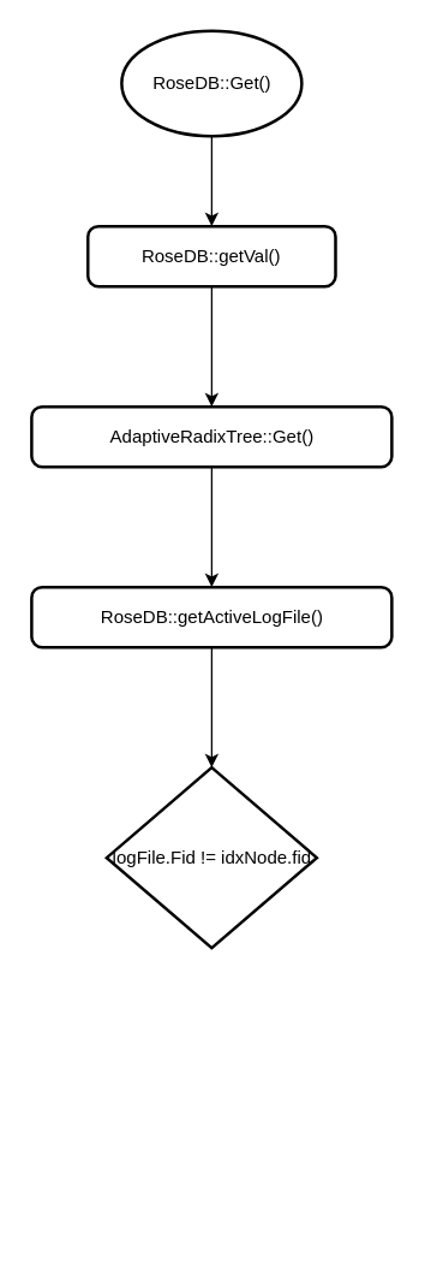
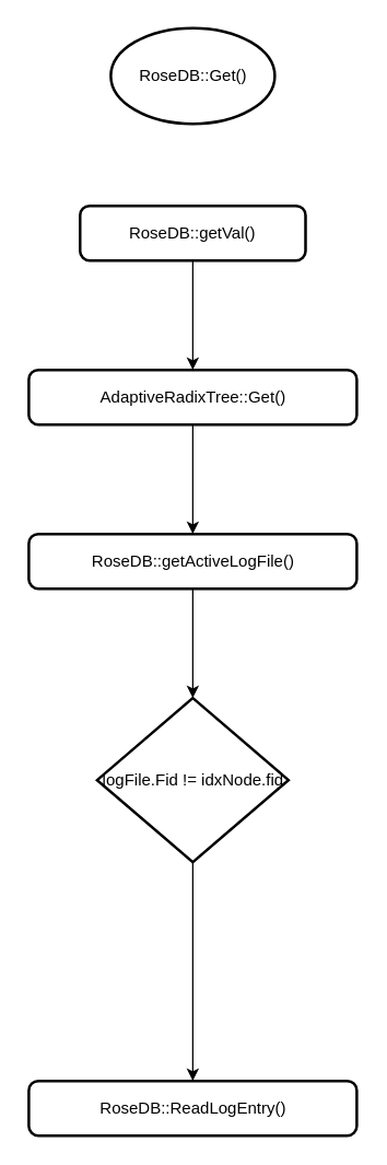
- <mxCell id="2" style="edgeStyle=orthogonalEdgeStyle;rounded=0;orthogonalLoop=1;jettySize=auto;html=1;entryX=0.5;entryY=0;entryDx=0;entryDy=0;" edge="1" parent="1" source="3" target="5"><mxGeometry relative="1" as="geometry" /></mxCell>
+ <mxCell id="10" style="edgeStyle=orthogonalEdgeStyle;rounded=0;orthogonalLoop=1;jettySize=auto;html=1;entryX=0.5;entryY=0;entryDx=0;entryDy=0;" edge="1" parent="1" source="11" target="12"><mxGeometry relative="1" as="geometry" /></mxCell>
+ <mxCell id="12" value="RoseDB::ReadLogEntry()" style="rounded=1;whiteSpace=wrap;html=1;absoluteArcSize=1;arcSize=14;strokeWidth=2;" vertex="1" parent="1"><mxGeometry x="20.5" y="790" width="240" height="40" as="geometry" /></mxCell>
